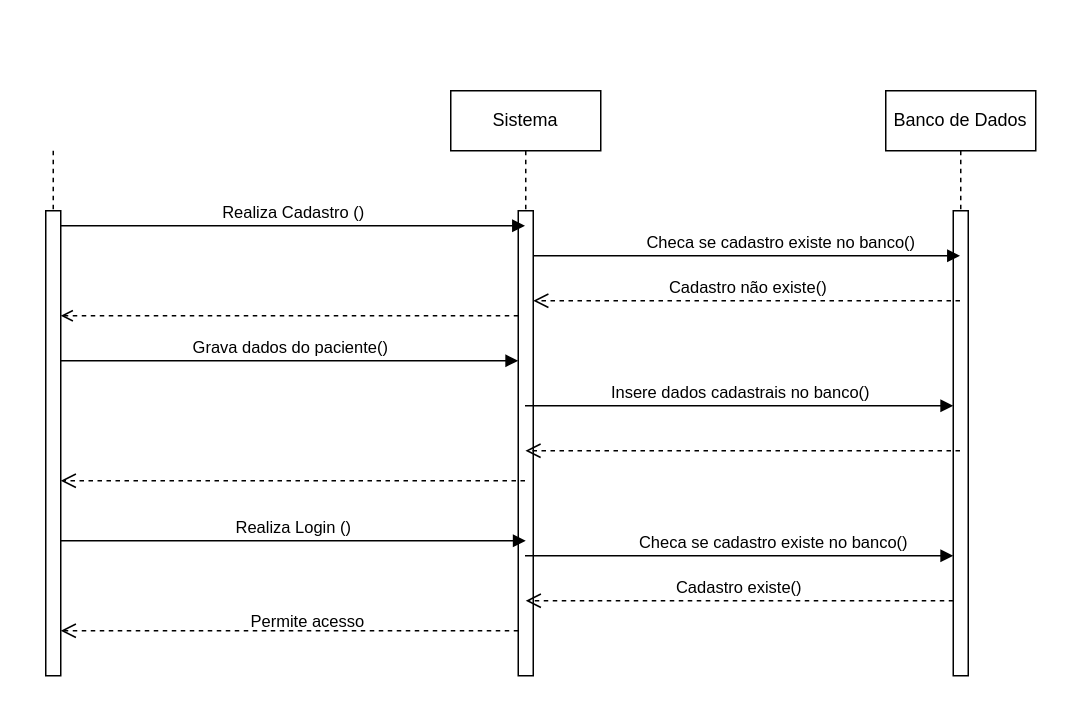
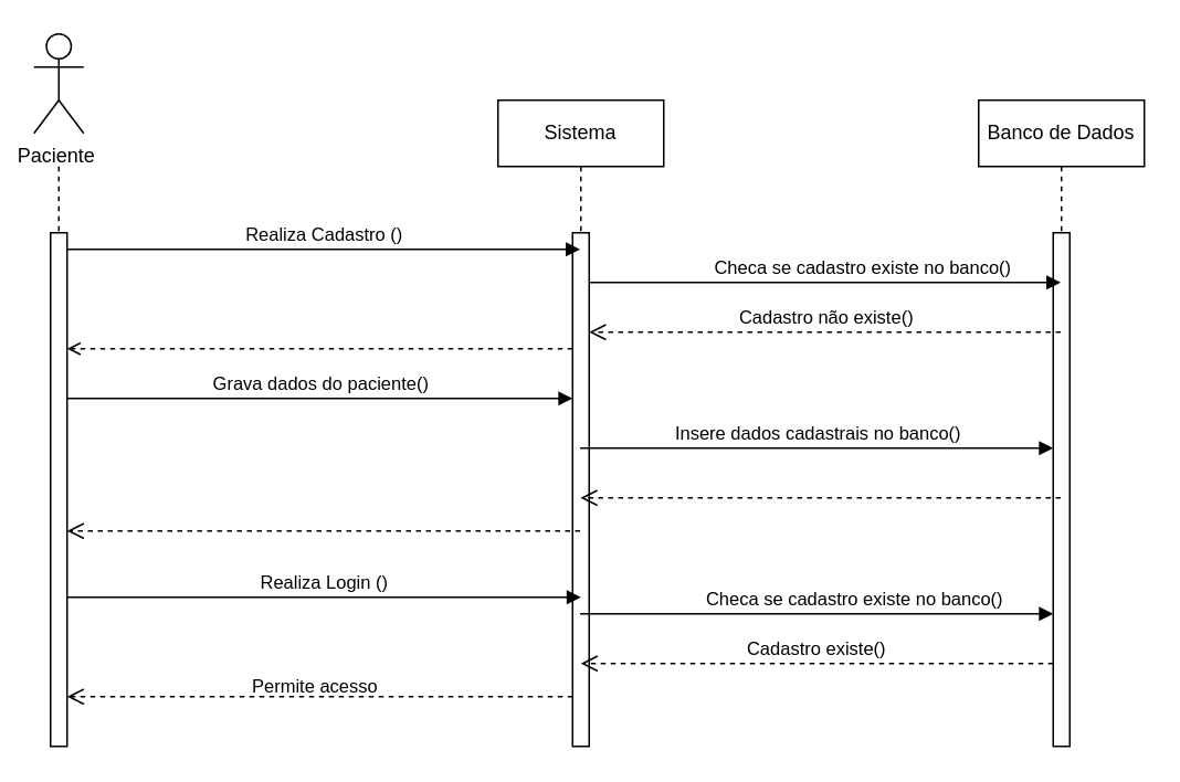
+ <mxCell id="14" value="Paciente&amp;nbsp;" style="shape=umlActor;verticalLabelPosition=bottom;verticalAlign=top;html=1;" vertex="1" parent="1"><mxGeometry x="20" y="20" width="30" height="60" as="geometry" /></mxCell>
- <mxCell id="21" value="&lt;span style=&quot;color: rgb(0, 0, 0); font-family: Helvetica; font-size: 11px; font-style: normal; font-variant-ligatures: normal; font-variant-caps: normal; font-weight: 400; letter-spacing: normal; orphans: 2; text-align: center; text-indent: 0px; text-transform: none; widows: 2; word-spacing: 0px; -webkit-text-stroke-width: 0px; background-color: rgb(255, 255, 255); text-decoration-thickness: initial; text-decoration-style: initial; text-decoration-color: initial; float: none; display: inline !important;&quot;&gt;Permite acesso&lt;/span&gt;" style="text;whiteSpace=wrap;html=1;" vertex="1" parent="1"><mxGeometry x="165" y="400" width="110" height="40" as="geometry" /></mxCell>
+ <mxCell id="21" value="&lt;span style=&quot;color: rgb(0, 0, 0); font-family: Helvetica; font-size: 11px; font-style: normal; font-variant-ligatures: normal; font-variant-caps: normal; font-weight: 400; letter-spacing: normal; orphans: 2; text-align: center; text-indent: 0px; text-transform: none; widows: 2; word-spacing: 0px; -webkit-text-stroke-width: 0px; background-color: rgb(255, 255, 255); text-decoration-thickness: initial; text-decoration-style: initial; text-decoration-color: initial; float: none; display: inline !important;&quot;&gt;Permite acesso&lt;/span&gt;" style="text;whiteSpace=wrap;html=1;" vertex="1" parent="1"><mxGeometry x="150" y="400" width="110" height="40" as="geometry" /></mxCell>
